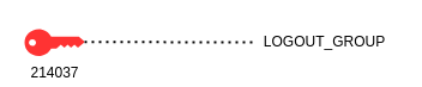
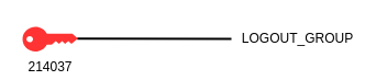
- <mxCell id="2" style="edgeStyle=none;html=1;entryX=0.995;entryY=0.475;entryDx=0;entryDy=0;entryPerimeter=0;endArrow=none;endFill=0;dashed=1;dashPattern=1 2;strokeWidth=2;" edge="1" parent="1" source="3" target="4"><mxGeometry relative="1" as="geometry" /></mxCell>
+ <mxCell id="2" style="edgeStyle=none;html=1;entryX=0.995;entryY=0.475;entryDx=0;entryDy=0;entryPerimeter=0;endArrow=none;endFill=0;dashed=0;dashPattern=1 2;strokeWidth=2;" edge="1" parent="1" source="3" target="4"><mxGeometry relative="1" as="geometry" /></mxCell>
